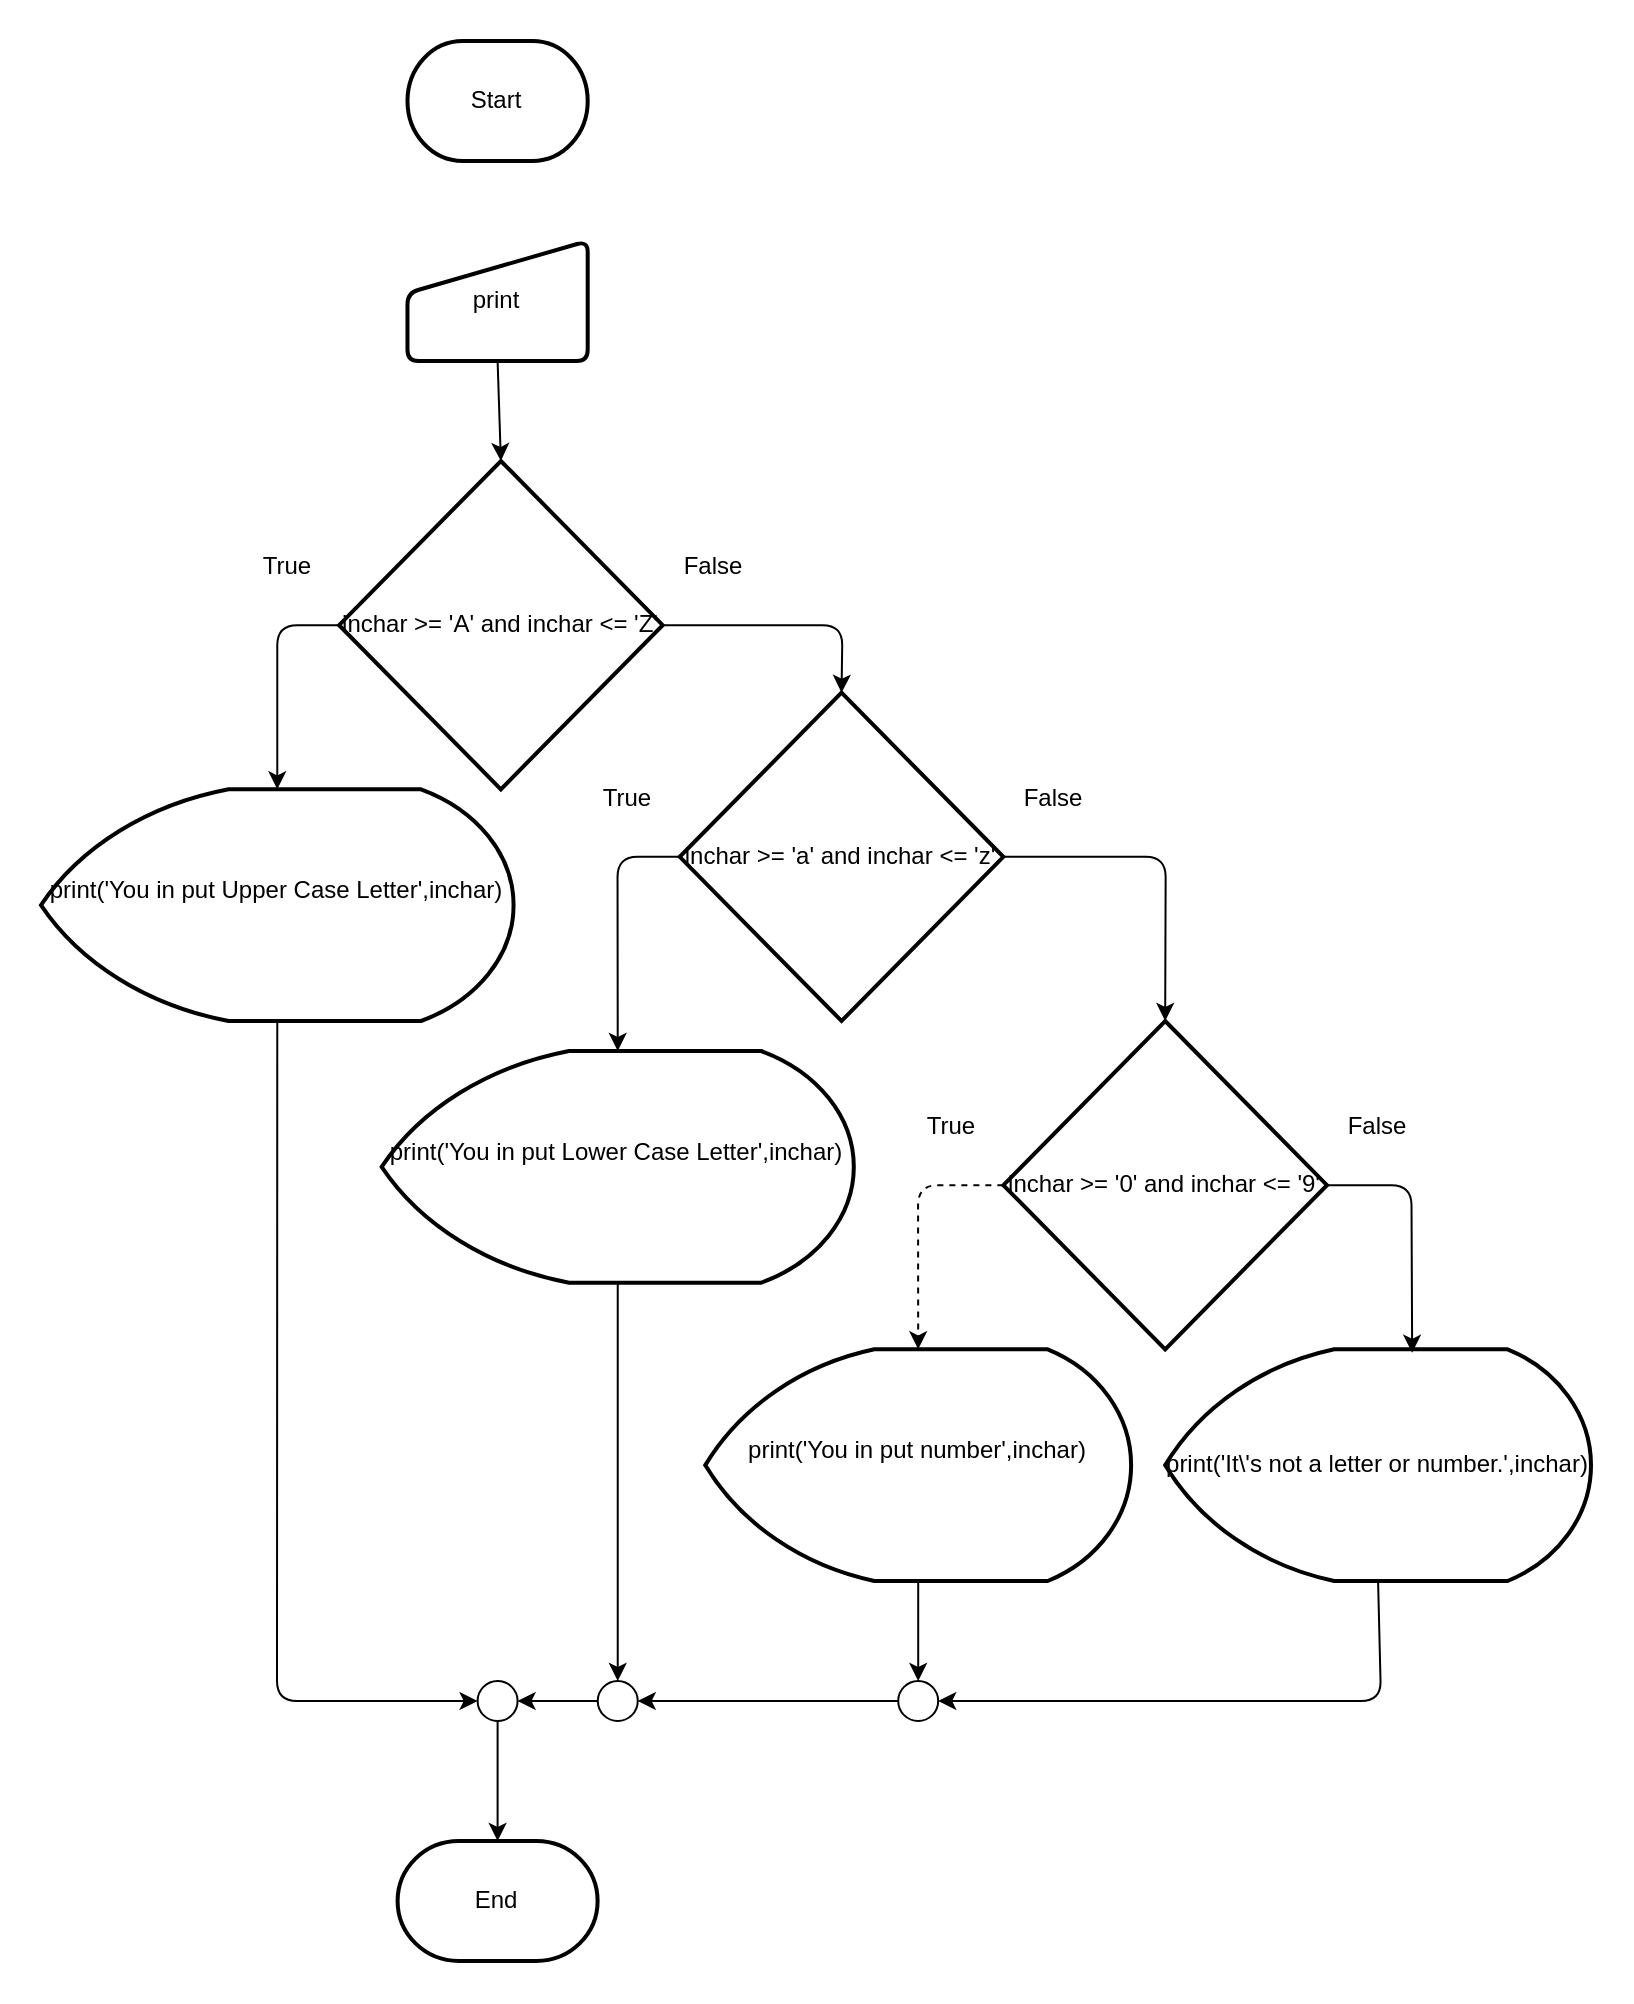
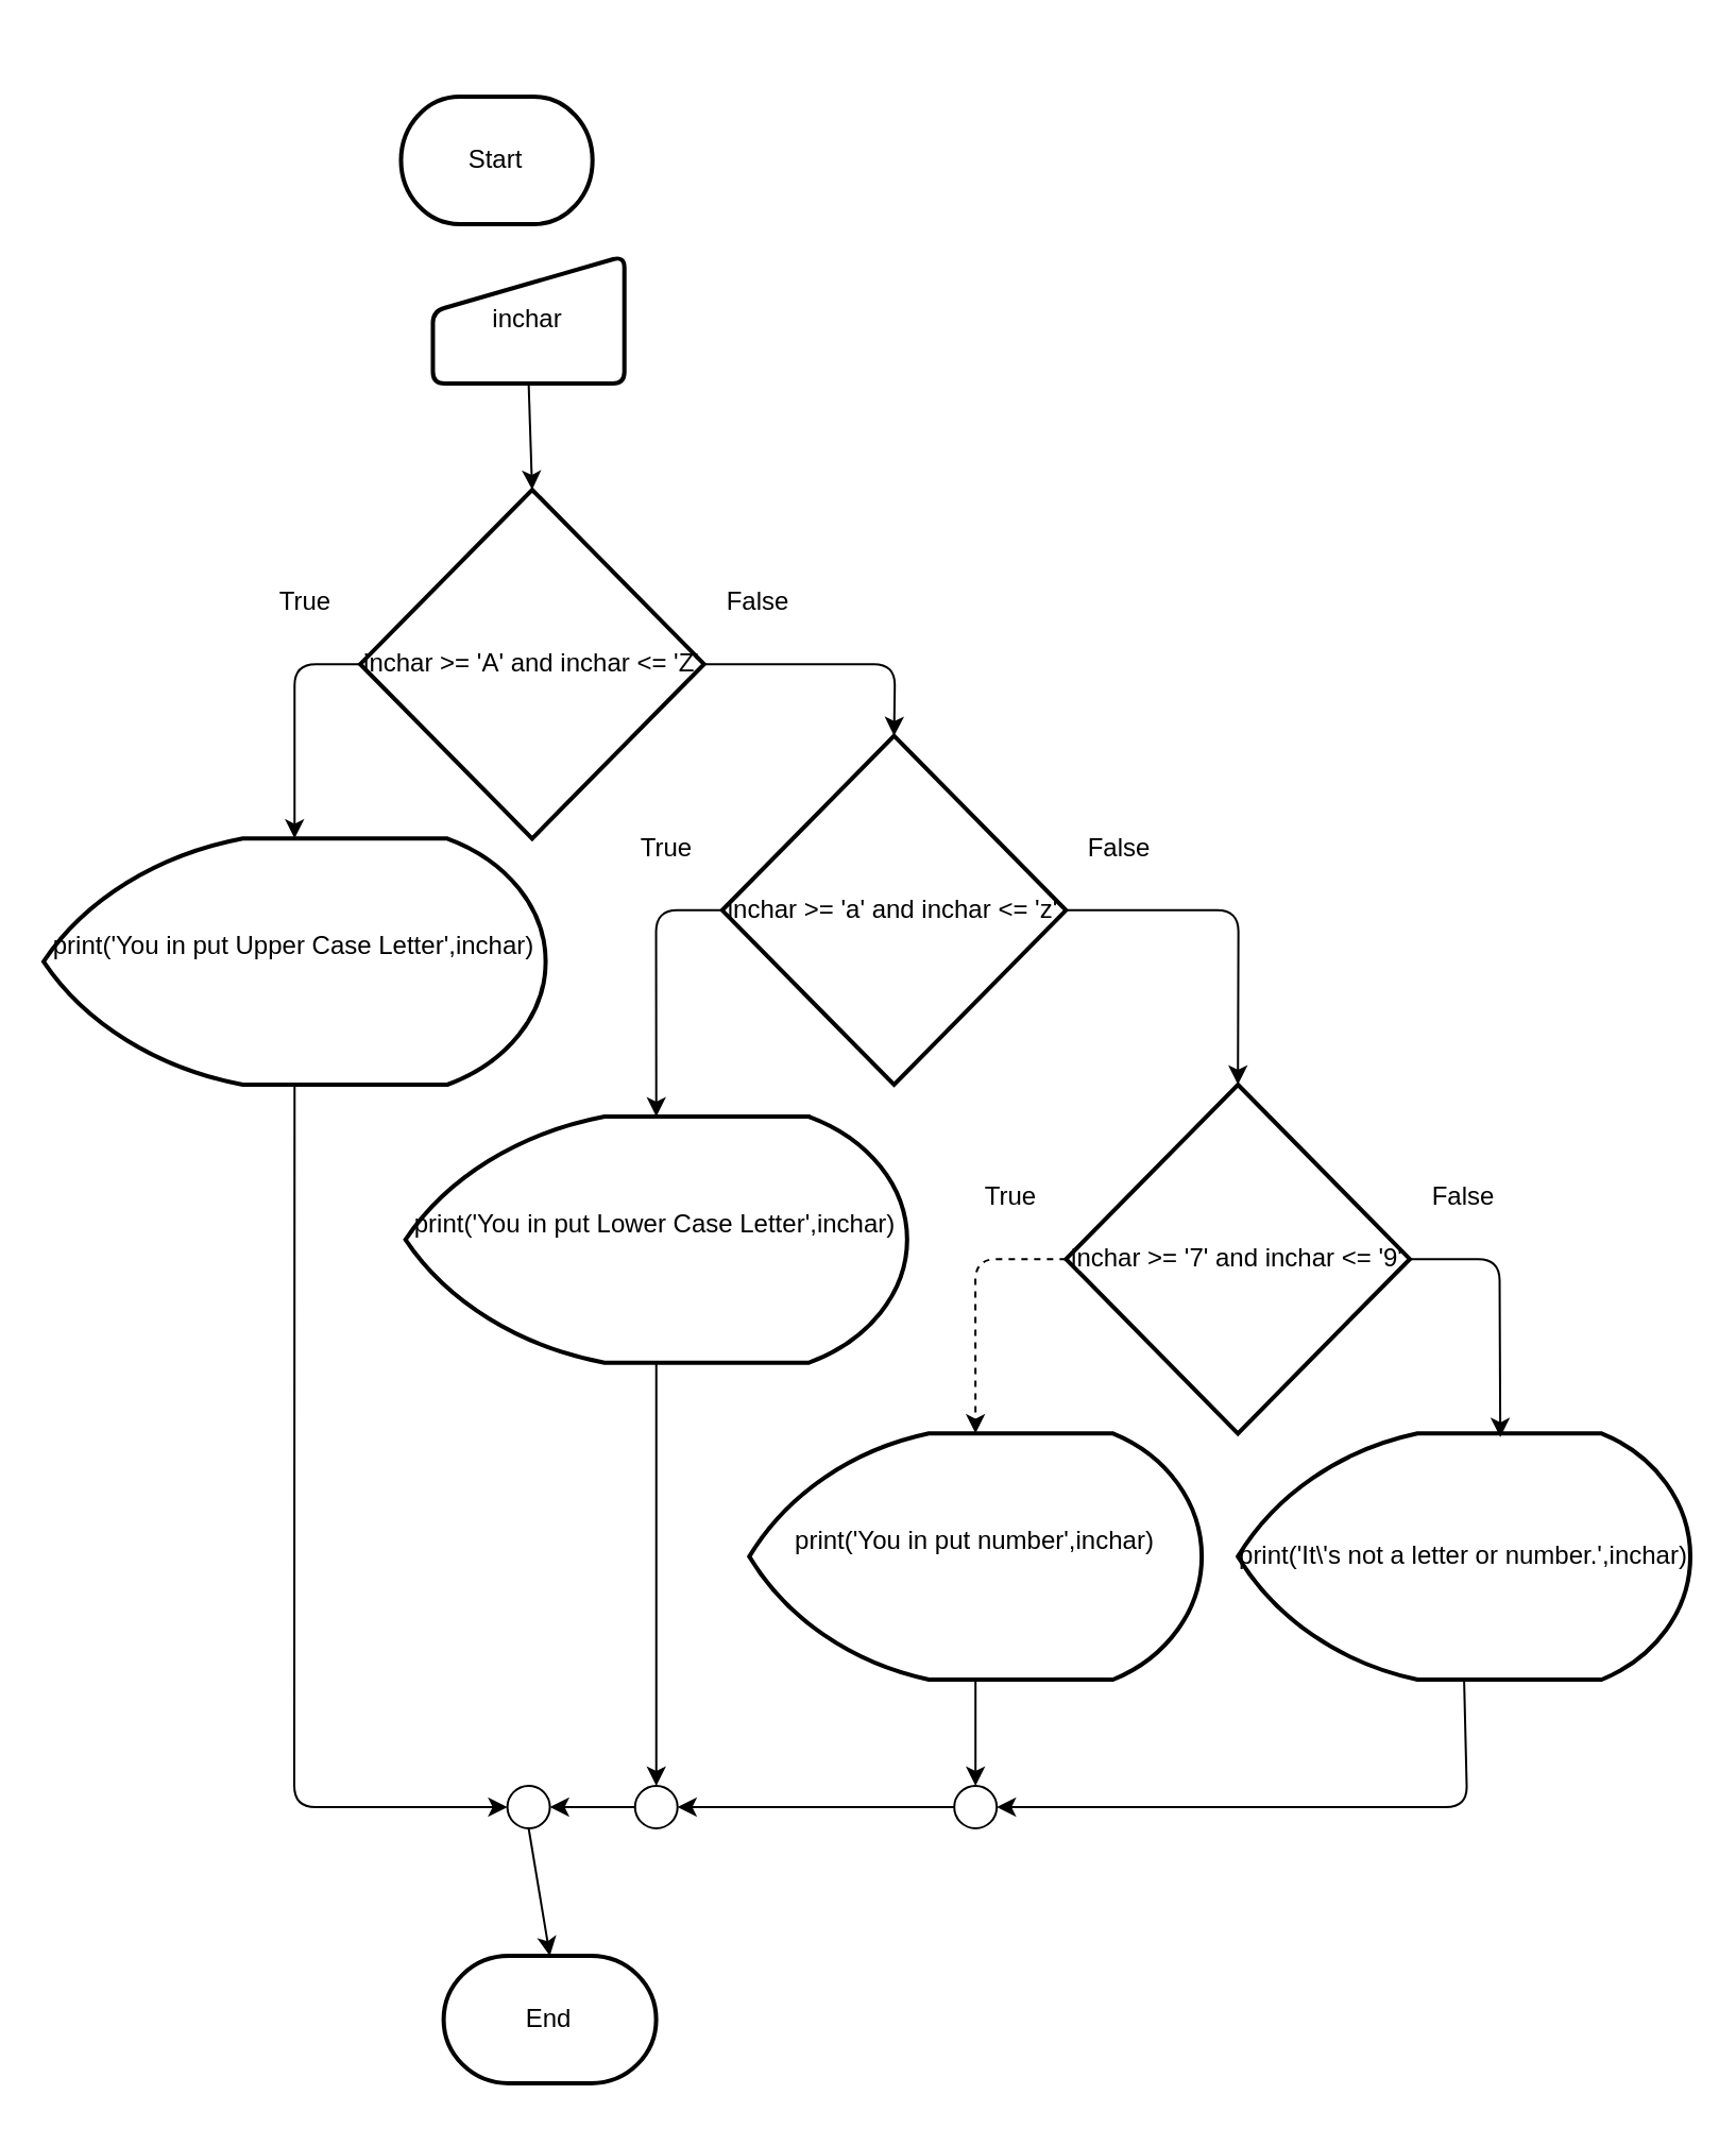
- <mxCell id="2" value="Start" style="strokeWidth=2;html=1;shape=mxgraph.flowchart.terminator;whiteSpace=wrap;container=0;" vertex="1" parent="1"><mxGeometry x="203.242" y="20" width="90.11" height="60" as="geometry" /></mxCell>
+ <mxCell id="2" value="Start" style="strokeWidth=2;html=1;shape=mxgraph.flowchart.terminator;whiteSpace=wrap;container=0;" vertex="1" parent="1"><mxGeometry x="188.242" y="45" width="90.11" height="60" as="geometry" /></mxCell>
- <mxCell id="4" value="print" style="html=1;strokeWidth=2;shape=manualInput;whiteSpace=wrap;rounded=1;size=26;arcSize=11;container=0;" vertex="1" parent="1"><mxGeometry x="203.242" y="120" width="90.11" height="60" as="geometry" /></mxCell>
+ <mxCell id="4" value="inchar" style="html=1;strokeWidth=2;shape=manualInput;whiteSpace=wrap;rounded=1;size=26;arcSize=11;container=0;" vertex="1" parent="1"><mxGeometry x="203.242" y="120" width="90.11" height="60" as="geometry" /></mxCell>
- <mxCell id="17" value="inchar &amp;gt;= '0' and inchar &amp;lt;= '9'" style="strokeWidth=2;html=1;shape=mxgraph.flowchart.decision;whiteSpace=wrap;container=0;" vertex="1" parent="5"><mxGeometry x="481.181" y="280.0" width="161.813" height="164.138" as="geometry" /></mxCell>
+ <mxCell id="17" value="inchar &amp;gt;= '7' and inchar &amp;lt;= '9'" style="strokeWidth=2;html=1;shape=mxgraph.flowchart.decision;whiteSpace=wrap;container=0;" vertex="1" parent="5"><mxGeometry x="481.181" y="280.0" width="161.813" height="164.138" as="geometry" /></mxCell>
- <mxCell id="35" value="End" style="strokeWidth=2;html=1;shape=mxgraph.flowchart.terminator;whiteSpace=wrap;" vertex="1" parent="1"><mxGeometry x="198.3" y="920" width="100" height="60" as="geometry" /></mxCell>
+ <mxCell id="35" value="End" style="strokeWidth=2;html=1;shape=mxgraph.flowchart.terminator;whiteSpace=wrap;" vertex="1" parent="1"><mxGeometry x="208.3" y="920" width="100" height="60" as="geometry" /></mxCell>
